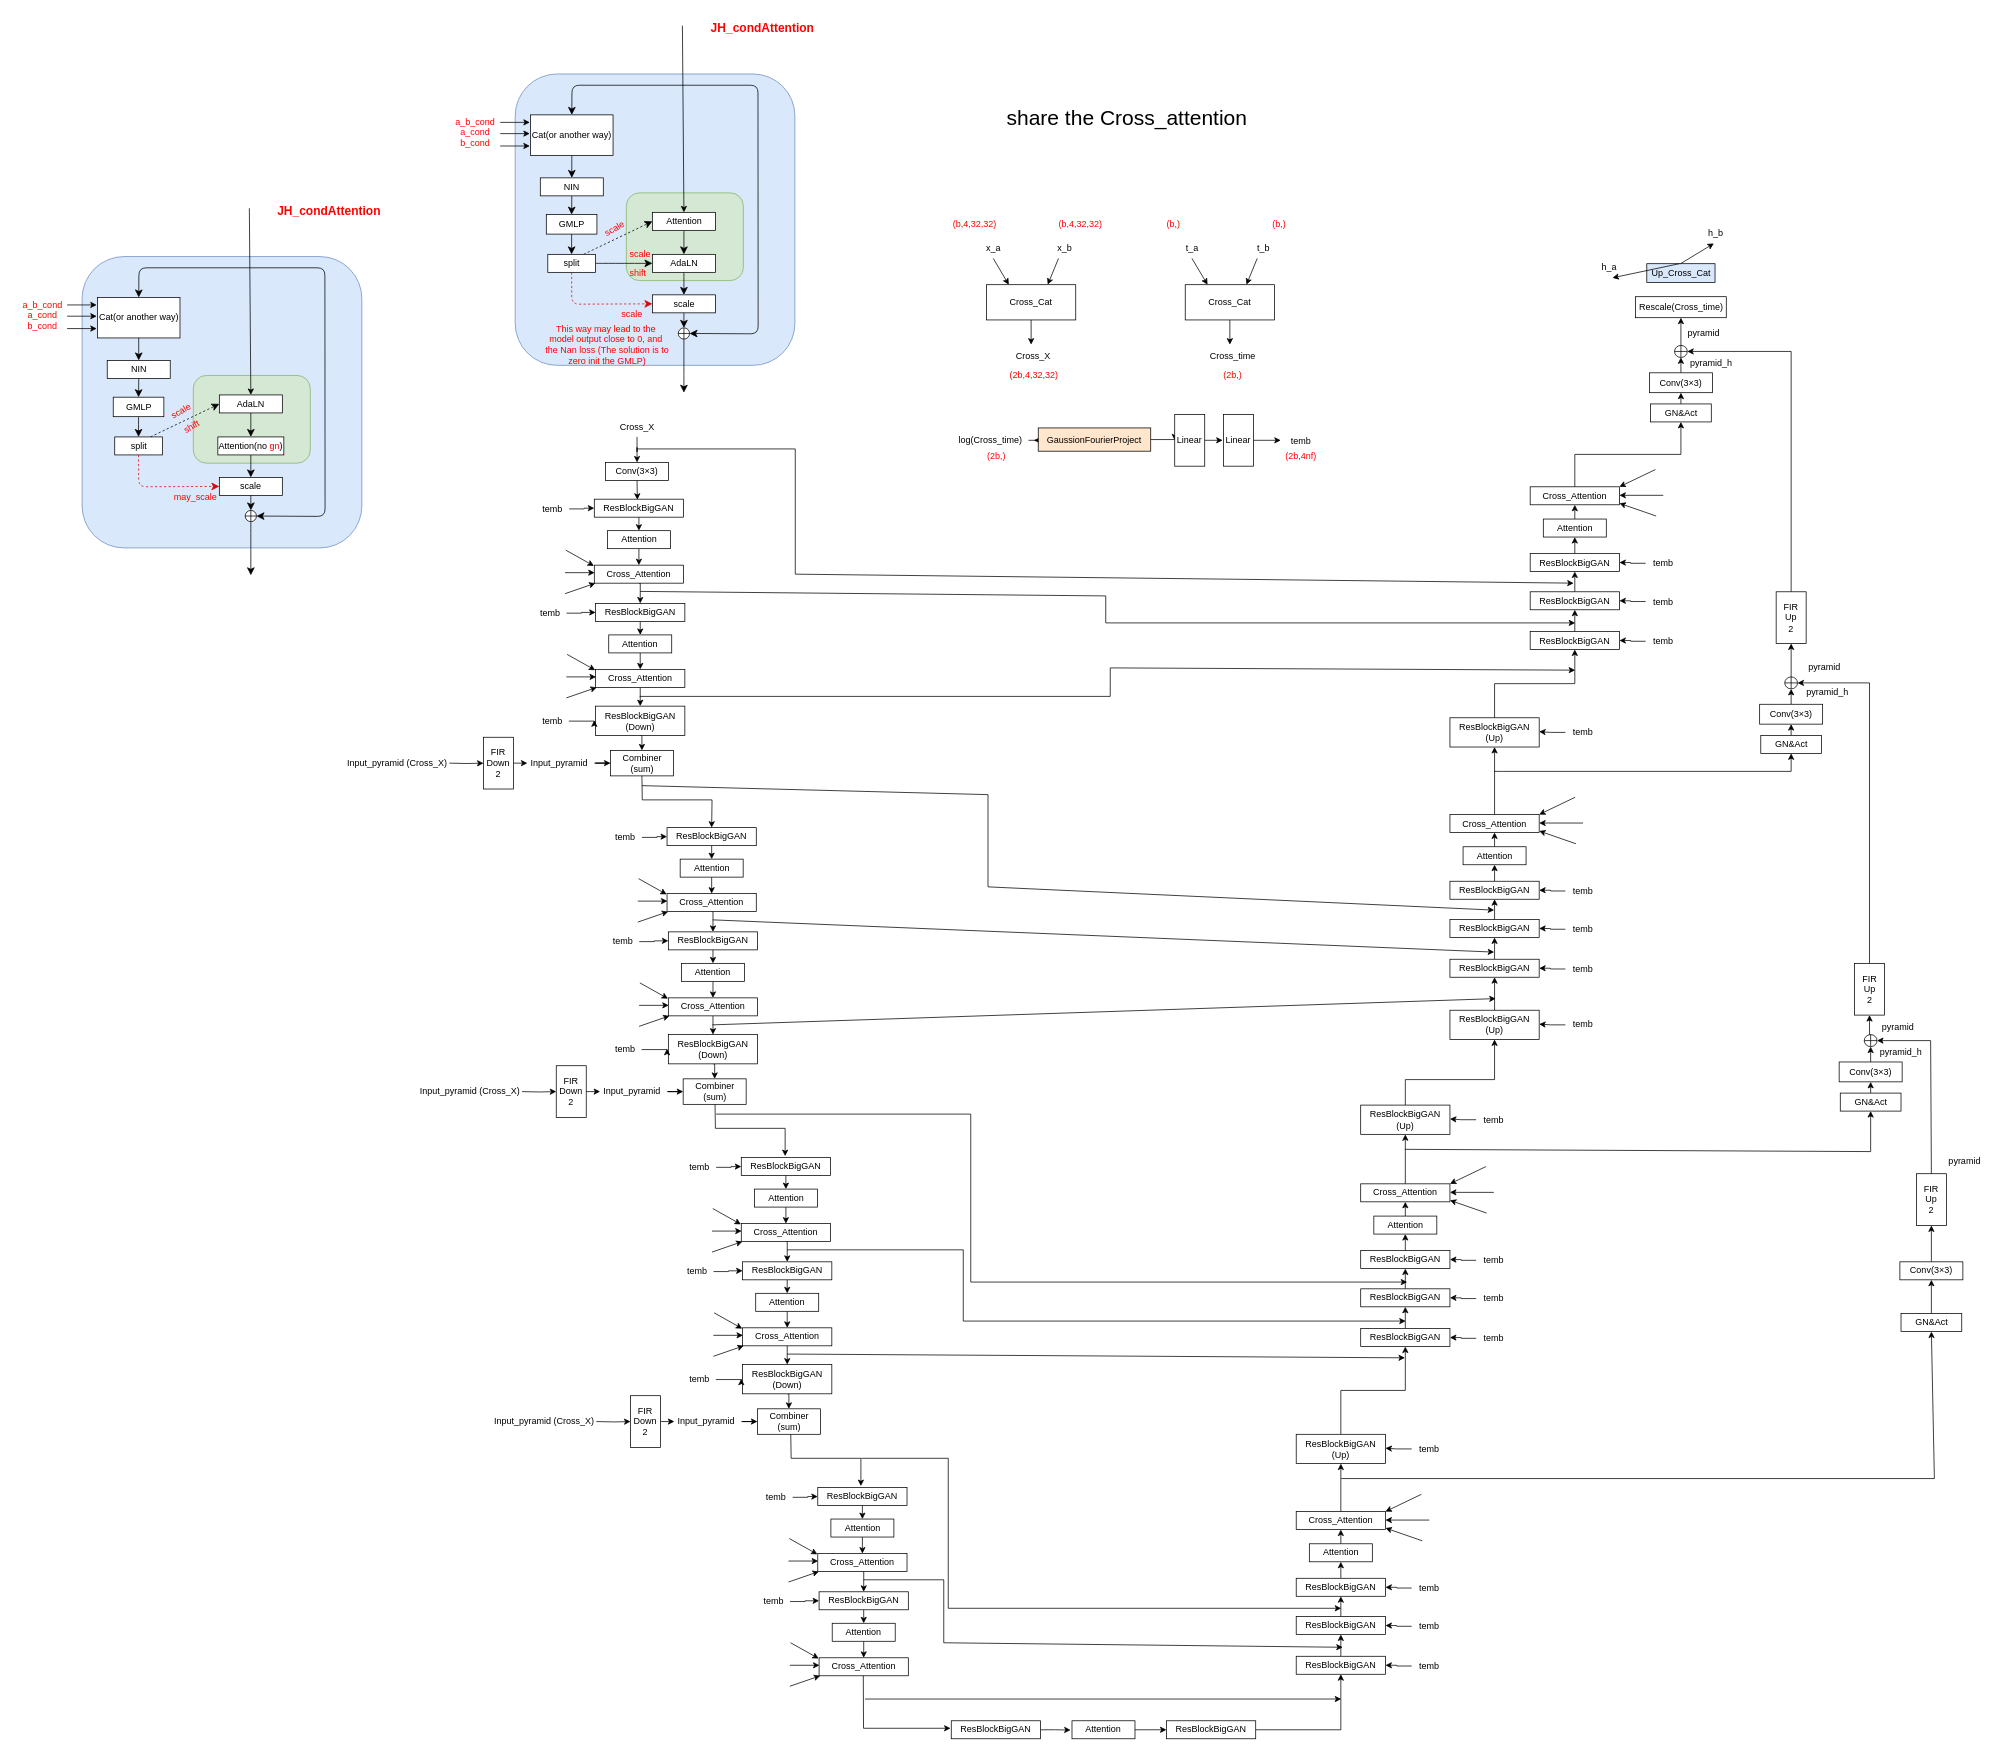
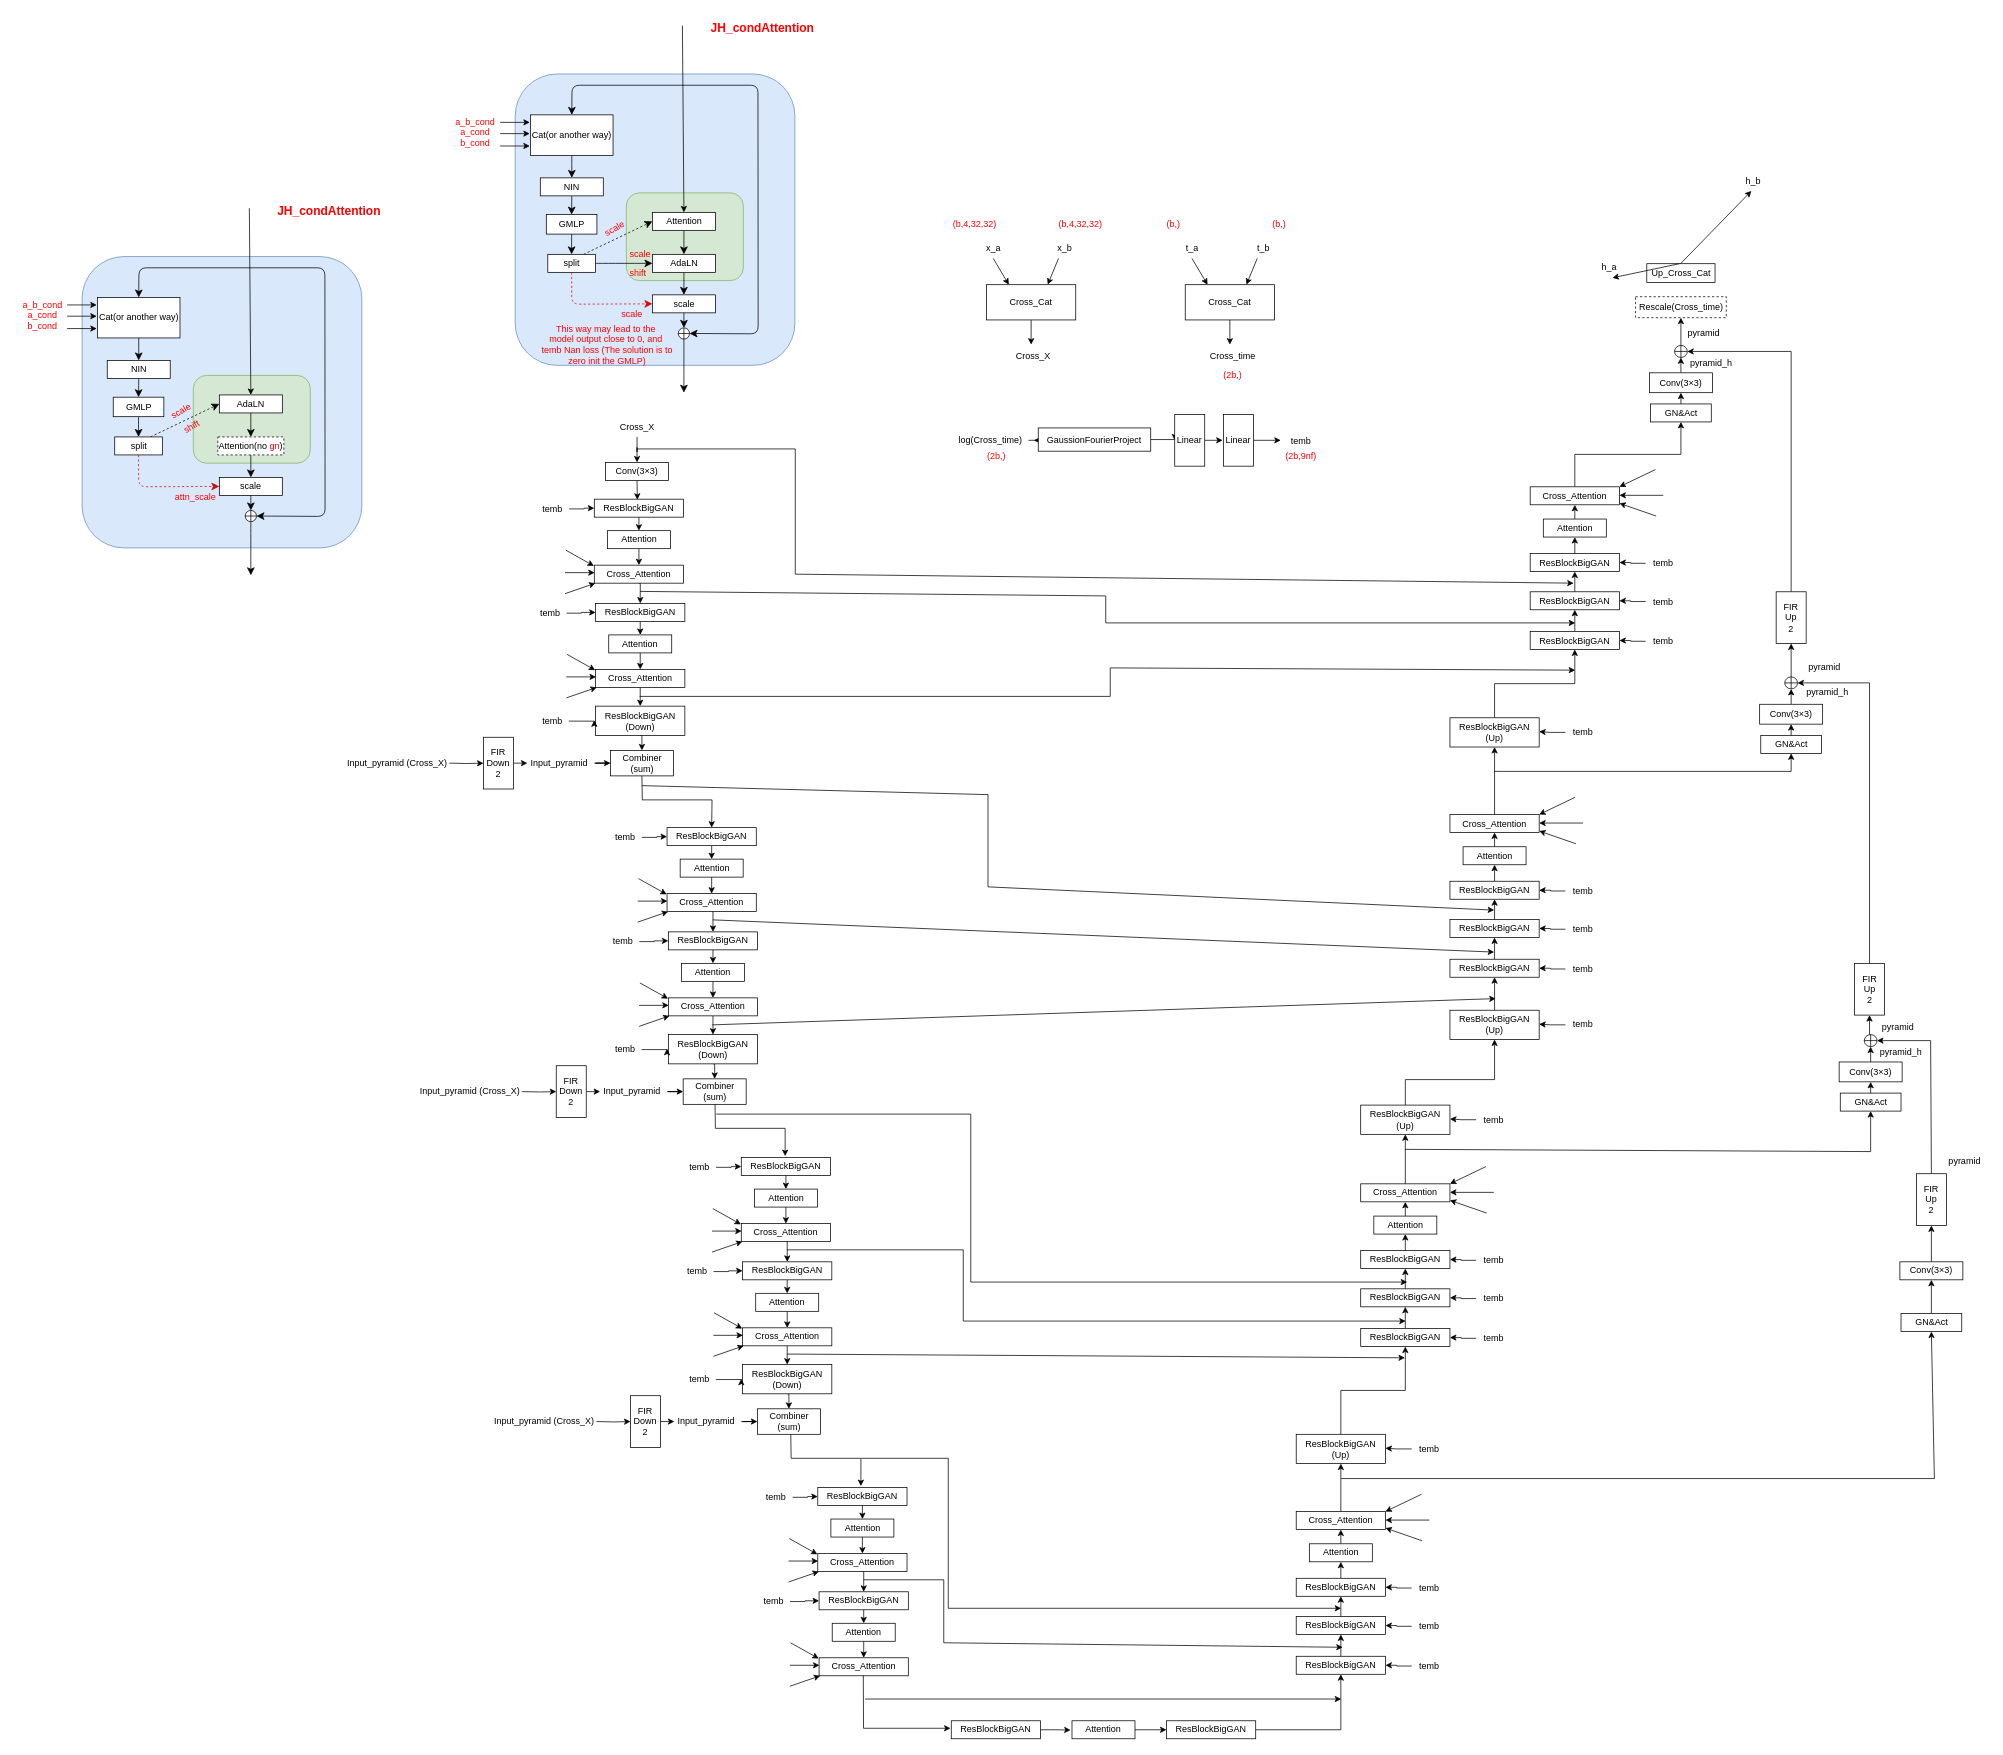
- <mxCell id="315" value="&lt;span style=&quot;font-size: 28px;&quot;&gt;share the Cross_attention&lt;/span&gt;" style="text;html=1;align=center;verticalAlign=middle;resizable=0;points=[];autosize=1;strokeColor=none;fillColor=none;" parent="1" vertex="1"><mxGeometry x="1332" y="133" width="339" height="46" as="geometry" /></mxCell>
- <mxCell id="310" value="h_b" style="text;html=1;align=center;verticalAlign=middle;resizable=0;points=[];autosize=1;strokeColor=none;fillColor=none;" parent="1" vertex="1"><mxGeometry x="2267.5" y="298" width="38" height="26" as="geometry" /></mxCell>
+ <mxCell id="310" value="h_b" style="text;html=1;align=center;verticalAlign=middle;resizable=0;points=[];autosize=1;strokeColor=none;fillColor=none;" parent="1" vertex="1"><mxGeometry x="2317.5" y="228" width="38" height="26" as="geometry" /></mxCell>
- <mxCell id="308" value="Up_Cross_Cat" style="rounded=0;whiteSpace=wrap;html=1;fillColor=#dae8fc;" parent="1" vertex="1"><mxGeometry x="2195.5" y="351" width="91" height="25" as="geometry" /></mxCell>
+ <mxCell id="308" value="Up_Cross_Cat" style="rounded=0;whiteSpace=wrap;html=1;" parent="1" vertex="1"><mxGeometry x="2195.5" y="351" width="91" height="25" as="geometry" /></mxCell>
- <mxCell id="307" value="Rescale(Cross_time)" style="rounded=0;whiteSpace=wrap;html=1;" parent="1" vertex="1"><mxGeometry x="2180.5" y="395" width="121" height="28" as="geometry" /></mxCell>
+ <mxCell id="307" value="Rescale(Cross_time)" style="rounded=0;whiteSpace=wrap;html=1;dashed=1;" parent="1" vertex="1"><mxGeometry x="2180.5" y="395" width="121" height="28" as="geometry" /></mxCell>
- <mxCell id="348" value="&lt;font color=&quot;#ff0000&quot;&gt;This way may lead to the&amp;nbsp;&lt;/font&gt;&lt;div&gt;&lt;font color=&quot;#ff0000&quot;&gt;model output close to 0, and&amp;nbsp;&lt;/font&gt;&lt;/div&gt;&lt;div&gt;&lt;font color=&quot;#ff0000&quot;&gt;the Nan loss (The solution is to&lt;/font&gt;&lt;/div&gt;&lt;div&gt;&lt;font color=&quot;#ff0000&quot;&gt;zero init the GMLP)&lt;/font&gt;&lt;/div&gt;" style="text;html=1;align=center;verticalAlign=middle;resizable=0;points=[];autosize=1;strokeColor=none;fillColor=none;" parent="1" vertex="1"><mxGeometry x="717" y="424" width="183" height="70" as="geometry" /></mxCell>
+ <mxCell id="348" value="&lt;font color=&quot;#ff0000&quot;&gt;This way may lead to the&amp;nbsp;&lt;/font&gt;&lt;div&gt;&lt;font color=&quot;#ff0000&quot;&gt;model output close to 0, and&amp;nbsp;&lt;/font&gt;&lt;/div&gt;&lt;div&gt;&lt;font color=&quot;#ff0000&quot;&gt;temb Nan loss (The solution is to&lt;/font&gt;&lt;/div&gt;&lt;div&gt;&lt;font color=&quot;#ff0000&quot;&gt;zero init the GMLP)&lt;/font&gt;&lt;/div&gt;" style="text;html=1;align=center;verticalAlign=middle;resizable=0;points=[];autosize=1;strokeColor=none;fillColor=none;" parent="1" vertex="1"><mxGeometry x="717" y="424" width="183" height="70" as="geometry" /></mxCell>
- <mxCell id="28" value="&lt;font color=&quot;#ff0000&quot;&gt;(2b,4,32,32)&lt;/font&gt;" style="text;html=1;align=center;verticalAlign=middle;resizable=0;points=[];autosize=1;strokeColor=none;fillColor=none;" parent="1" vertex="1"><mxGeometry x="1336" y="487" width="83" height="26" as="geometry" /></mxCell>
- <mxCell id="11" value="GaussionFourierProject" style="rounded=0;whiteSpace=wrap;html=1;fillColor=#ffe6cc;" parent="1" vertex="1"><mxGeometry x="1384" y="570" width="150" height="31" as="geometry" /></mxCell>
+ <mxCell id="11" value="GaussionFourierProject" style="rounded=0;whiteSpace=wrap;html=1;" parent="1" vertex="1"><mxGeometry x="1384" y="570" width="150" height="31" as="geometry" /></mxCell>
- <mxCell id="365" value="Attention(no &lt;font color=&quot;#ff0000&quot;&gt;gn&lt;/font&gt;)" style="rounded=0;whiteSpace=wrap;html=1;" vertex="1" parent="1"><mxGeometry x="290" y="582" width="88" height="24" as="geometry" /></mxCell>
+ <mxCell id="365" value="Attention(no &lt;font color=&quot;#ff0000&quot;&gt;gn&lt;/font&gt;)" style="rounded=0;whiteSpace=wrap;html=1;dashed=1;" vertex="1" parent="1"><mxGeometry x="290" y="582" width="88" height="24" as="geometry" /></mxCell>
- <mxCell id="18" value="&lt;font color=&quot;#ff0000&quot;&gt;(2b,4nf)&lt;/font&gt;" style="text;html=1;align=center;verticalAlign=middle;resizable=0;points=[];autosize=1;strokeColor=none;fillColor=none;" parent="1" vertex="1"><mxGeometry x="1704.5" y="595" width="59" height="26" as="geometry" /></mxCell>
+ <mxCell id="18" value="&lt;font color=&quot;#ff0000&quot;&gt;(2b,9nf)&lt;/font&gt;" style="text;html=1;align=center;verticalAlign=middle;resizable=0;points=[];autosize=1;strokeColor=none;fillColor=none;" parent="1" vertex="1"><mxGeometry x="1704.5" y="595" width="59" height="26" as="geometry" /></mxCell>
- <mxCell id="377" value="&lt;font color=&quot;#ff0000&quot;&gt;may_scale&lt;/font&gt;" style="text;html=1;align=center;verticalAlign=middle;resizable=0;points=[];autosize=1;strokeColor=none;fillColor=none;" vertex="1" parent="1"><mxGeometry x="223" y="648.5" width="73" height="26" as="geometry" /></mxCell>
+ <mxCell id="377" value="&lt;font color=&quot;#ff0000&quot;&gt;attn_scale&lt;/font&gt;" style="text;html=1;align=center;verticalAlign=middle;resizable=0;points=[];autosize=1;strokeColor=none;fillColor=none;" vertex="1" parent="1"><mxGeometry x="223" y="648.5" width="73" height="26" as="geometry" /></mxCell>
